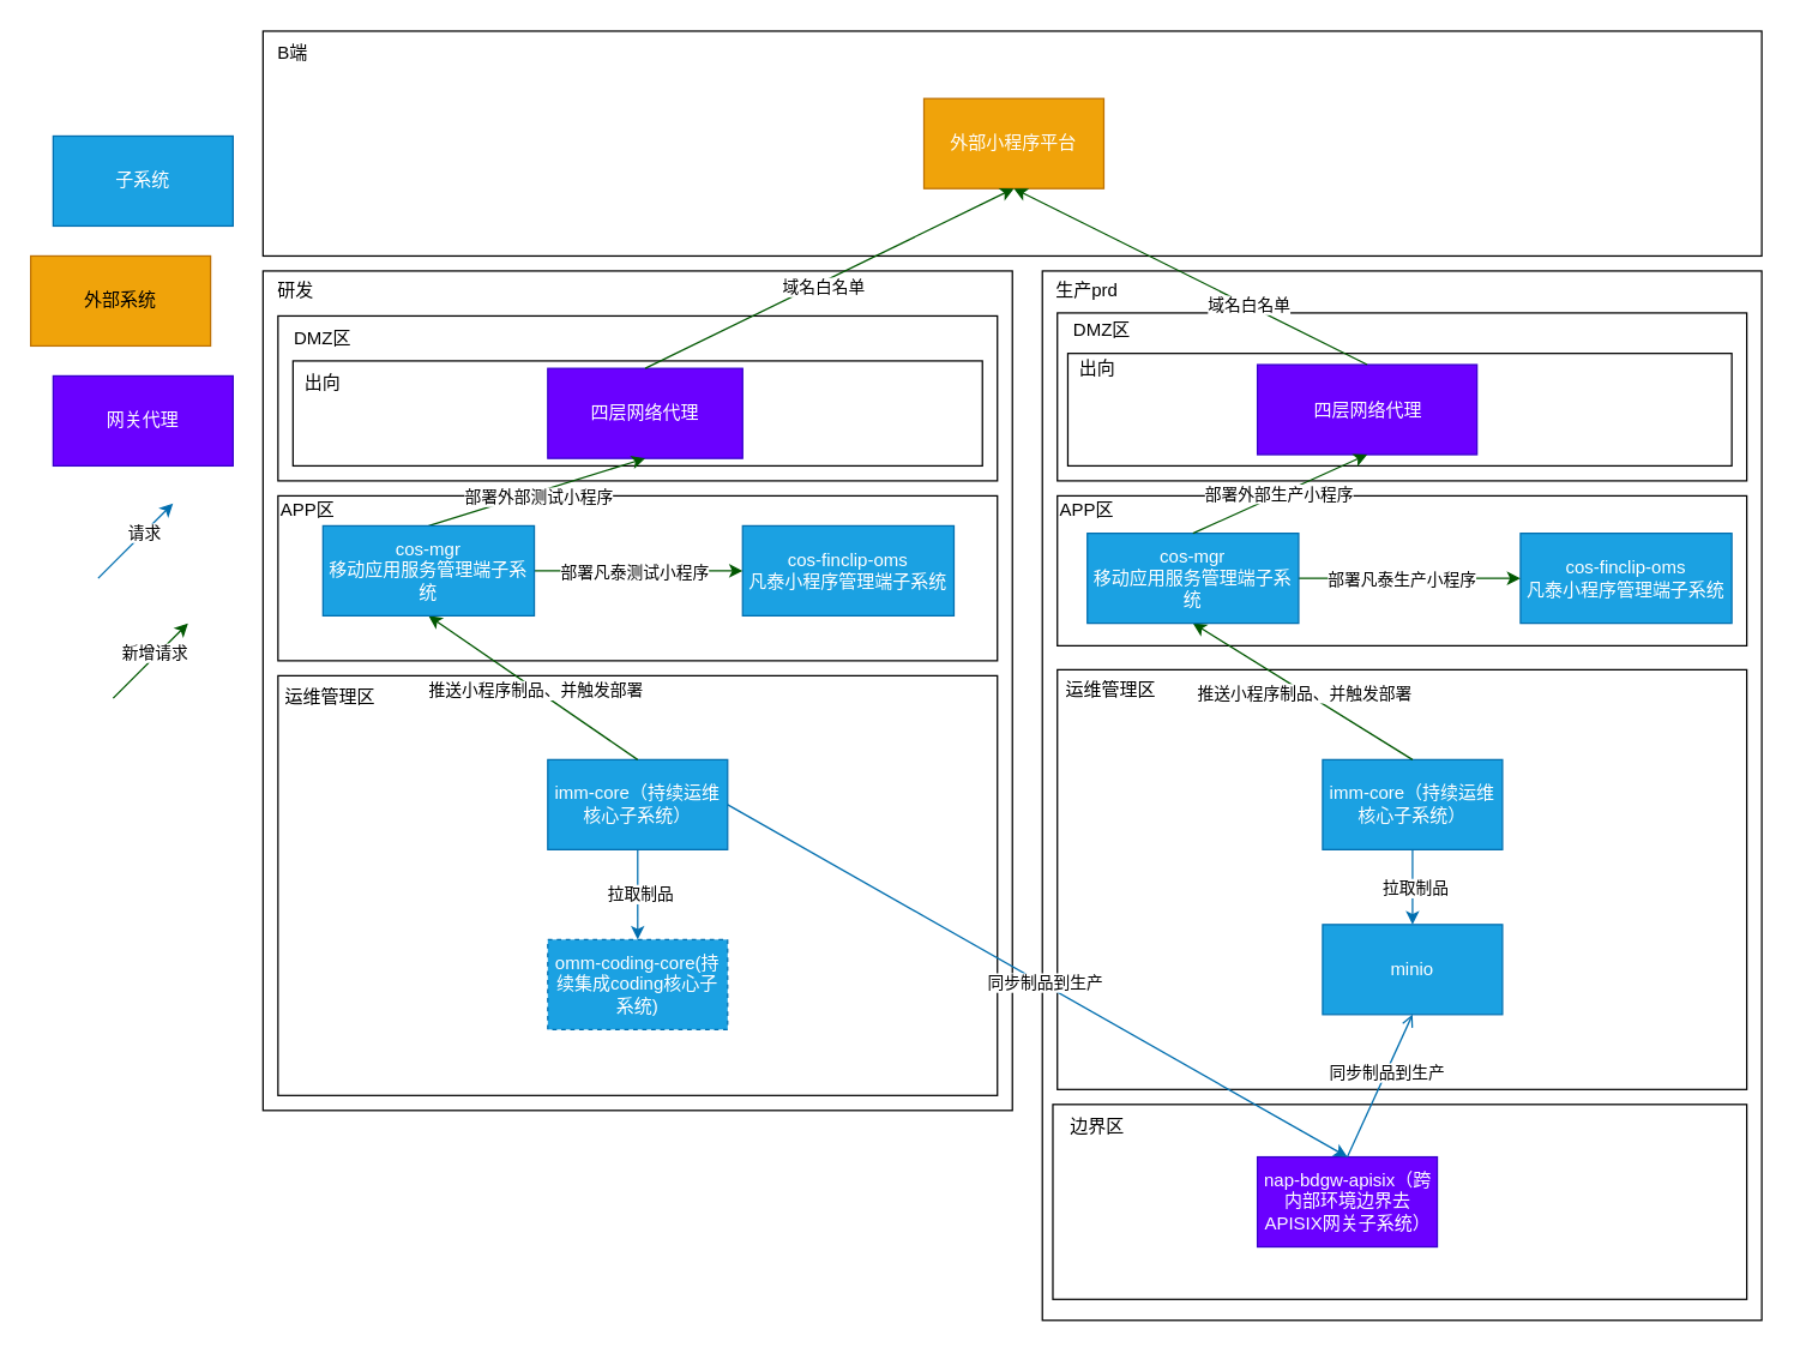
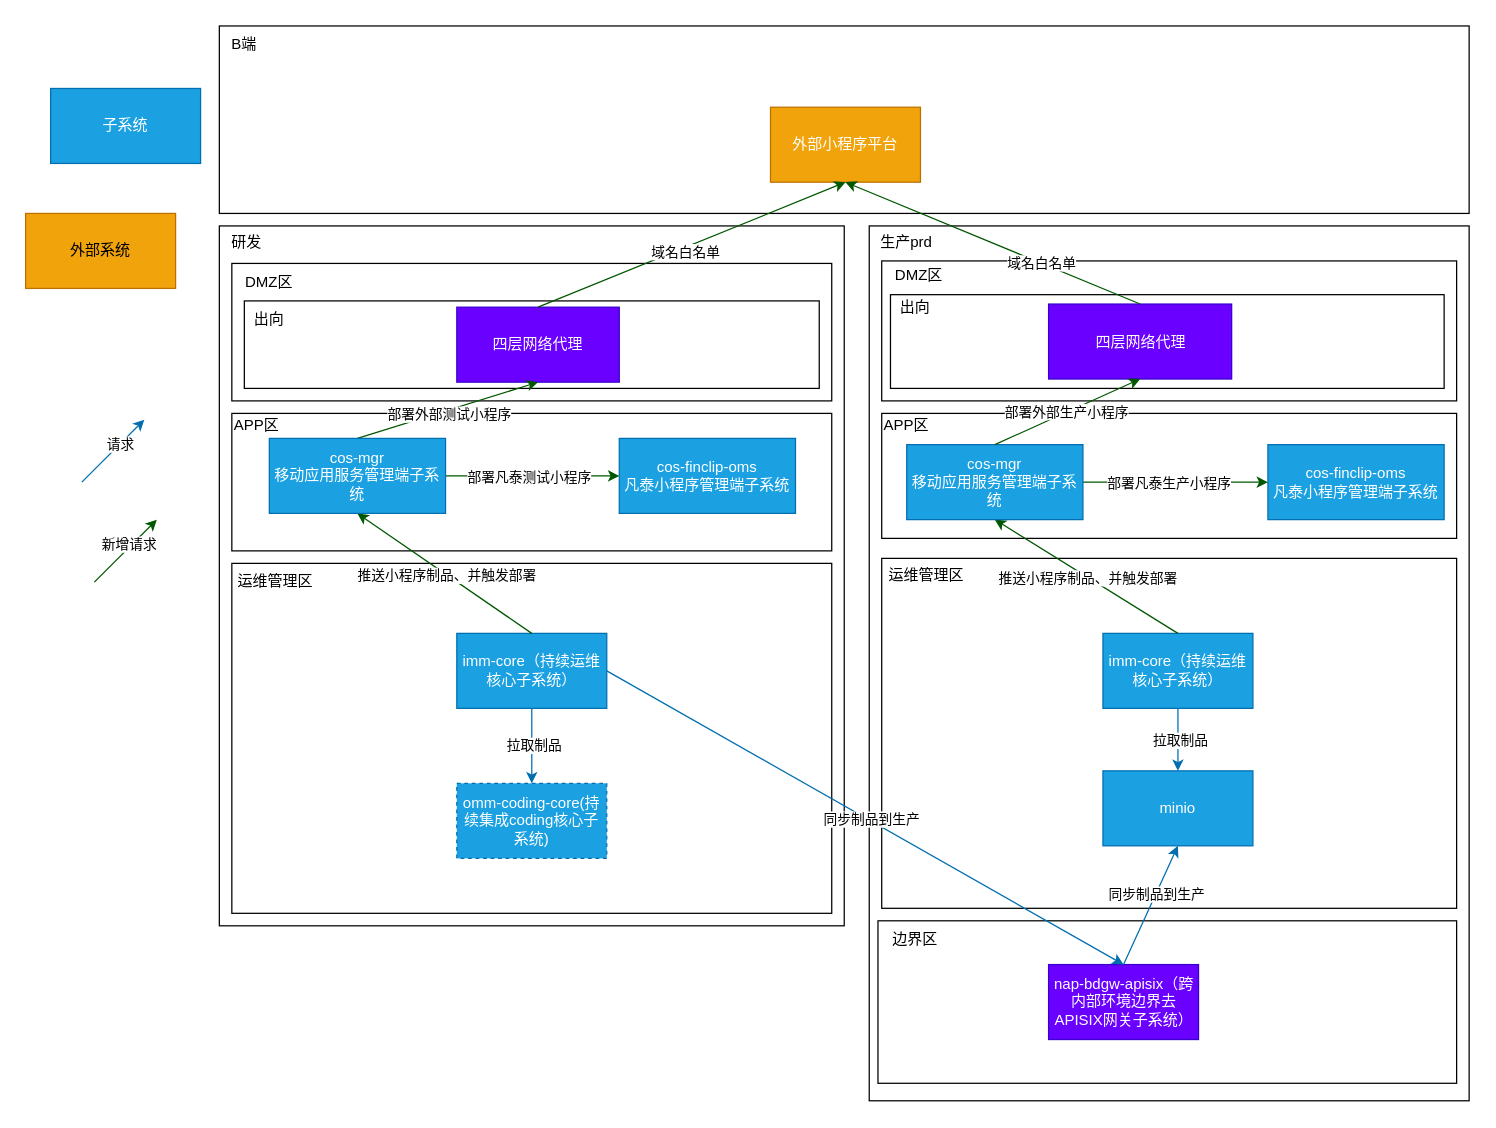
- <mxCell id="26" value="外部小程序平台" style="rounded=0;whiteSpace=wrap;html=1;fillColor=#f0a30a;fontColor=#FFFFFF;strokeColor=#BD7000;" parent="1" vertex="1"><mxGeometry x="616" y="65" width="120" height="60" as="geometry" /></mxCell>
+ <mxCell id="26" value="外部小程序平台" style="rounded=0;whiteSpace=wrap;html=1;fillColor=#f0a30a;fontColor=#FFFFFF;strokeColor=#BD7000;" parent="1" vertex="1"><mxGeometry x="616" y="85" width="120" height="60" as="geometry" /></mxCell>
- <mxCell id="42" value="子系统" style="rounded=0;whiteSpace=wrap;html=1;fillColor=#1ba1e2;fontColor=#ffffff;strokeColor=#006EAF;" parent="1" vertex="1"><mxGeometry x="35" y="90" width="120" height="60" as="geometry" /></mxCell>
+ <mxCell id="42" value="子系统" style="rounded=0;whiteSpace=wrap;html=1;fillColor=#1ba1e2;fontColor=#ffffff;strokeColor=#006EAF;" parent="1" vertex="1"><mxGeometry x="40" y="70" width="120" height="60" as="geometry" /></mxCell>
- <mxCell id="44" value="网关代理" style="rounded=0;whiteSpace=wrap;html=1;fillColor=#6a00ff;fontColor=#ffffff;strokeColor=#3700CC;" parent="1" vertex="1"><mxGeometry x="35" y="250" width="120" height="60" as="geometry" /></mxCell>
- <mxCell id="40" value="" style="endArrow=open;html=1;rounded=0;fillColor=#1ba1e2;strokeColor=#006EAF;entryX=0.5;entryY=1;entryDx=0;entryDy=0;exitX=0.5;exitY=0;exitDx=0;exitDy=0;" parent="1" source="37" target="33" edge="1"><mxGeometry width="50" height="50" relative="1" as="geometry"><mxPoint x="805" y="546" as="sourcePoint" /><mxPoint x="801" y="436" as="targetPoint" /></mxGeometry></mxCell>
+ <mxCell id="40" value="" style="endArrow=classic;html=1;rounded=0;fillColor=#1ba1e2;strokeColor=#006EAF;entryX=0.5;entryY=1;entryDx=0;entryDy=0;exitX=0.5;exitY=0;exitDx=0;exitDy=0;" parent="1" source="37" target="33" edge="1"><mxGeometry width="50" height="50" relative="1" as="geometry"><mxPoint x="805" y="546" as="sourcePoint" /><mxPoint x="801" y="436" as="targetPoint" /></mxGeometry></mxCell>
